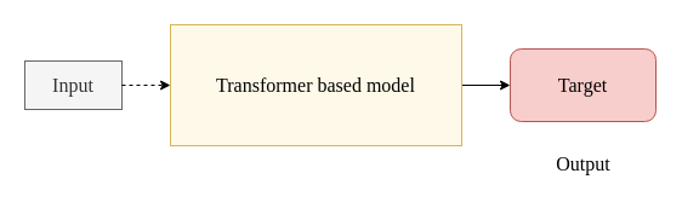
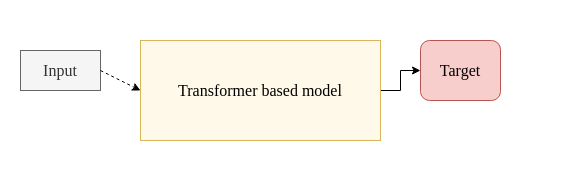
- <mxCell id="4" value="&lt;font style=&quot;font-size: 16px;&quot; face=&quot;Times New Roman&quot;&gt;Transformer based model&lt;/font&gt;" style="rounded=0;whiteSpace=wrap;html=1;fillColor=#fff9e9;strokeColor=#d6b656;" vertex="1" parent="1"><mxGeometry x="140" y="20" width="240" height="100" as="geometry" /></mxCell>
+ <mxCell id="4" value="&lt;font style=&quot;font-size: 16px;&quot; face=&quot;Times New Roman&quot;&gt;Transformer based model&lt;/font&gt;" style="rounded=0;whiteSpace=wrap;html=1;fillColor=#fff9e9;strokeColor=#d6b656;" vertex="1" parent="1"><mxGeometry x="140" y="40" width="240" height="100" as="geometry" /></mxCell>
- <mxCell id="5" value="&lt;font style=&quot;font-size: 16px;&quot; face=&quot;Times New Roman&quot;&gt;Target&lt;/font&gt;" style="rounded=1;whiteSpace=wrap;html=1;fillColor=#f8cecc;strokeColor=#b85450;" vertex="1" parent="1"><mxGeometry x="420" y="40" width="120" height="60" as="geometry" /></mxCell>
+ <mxCell id="5" value="&lt;font style=&quot;font-size: 16px;&quot; face=&quot;Times New Roman&quot;&gt;Target&lt;/font&gt;" style="rounded=1;whiteSpace=wrap;html=1;fillColor=#f8cecc;strokeColor=#b85450;" vertex="1" parent="1"><mxGeometry x="420" y="40" width="80" height="60" as="geometry" /></mxCell>
- <mxCell id="6" value="&lt;font style=&quot;font-size: 16px;&quot; face=&quot;Times New Roman&quot;&gt;Output&lt;/font&gt;" style="text;html=1;align=center;verticalAlign=middle;resizable=0;points=[];autosize=1;strokeColor=none;fillColor=none;" vertex="1" parent="1"><mxGeometry x="445" y="120" width="70" height="30" as="geometry" /></mxCell>
